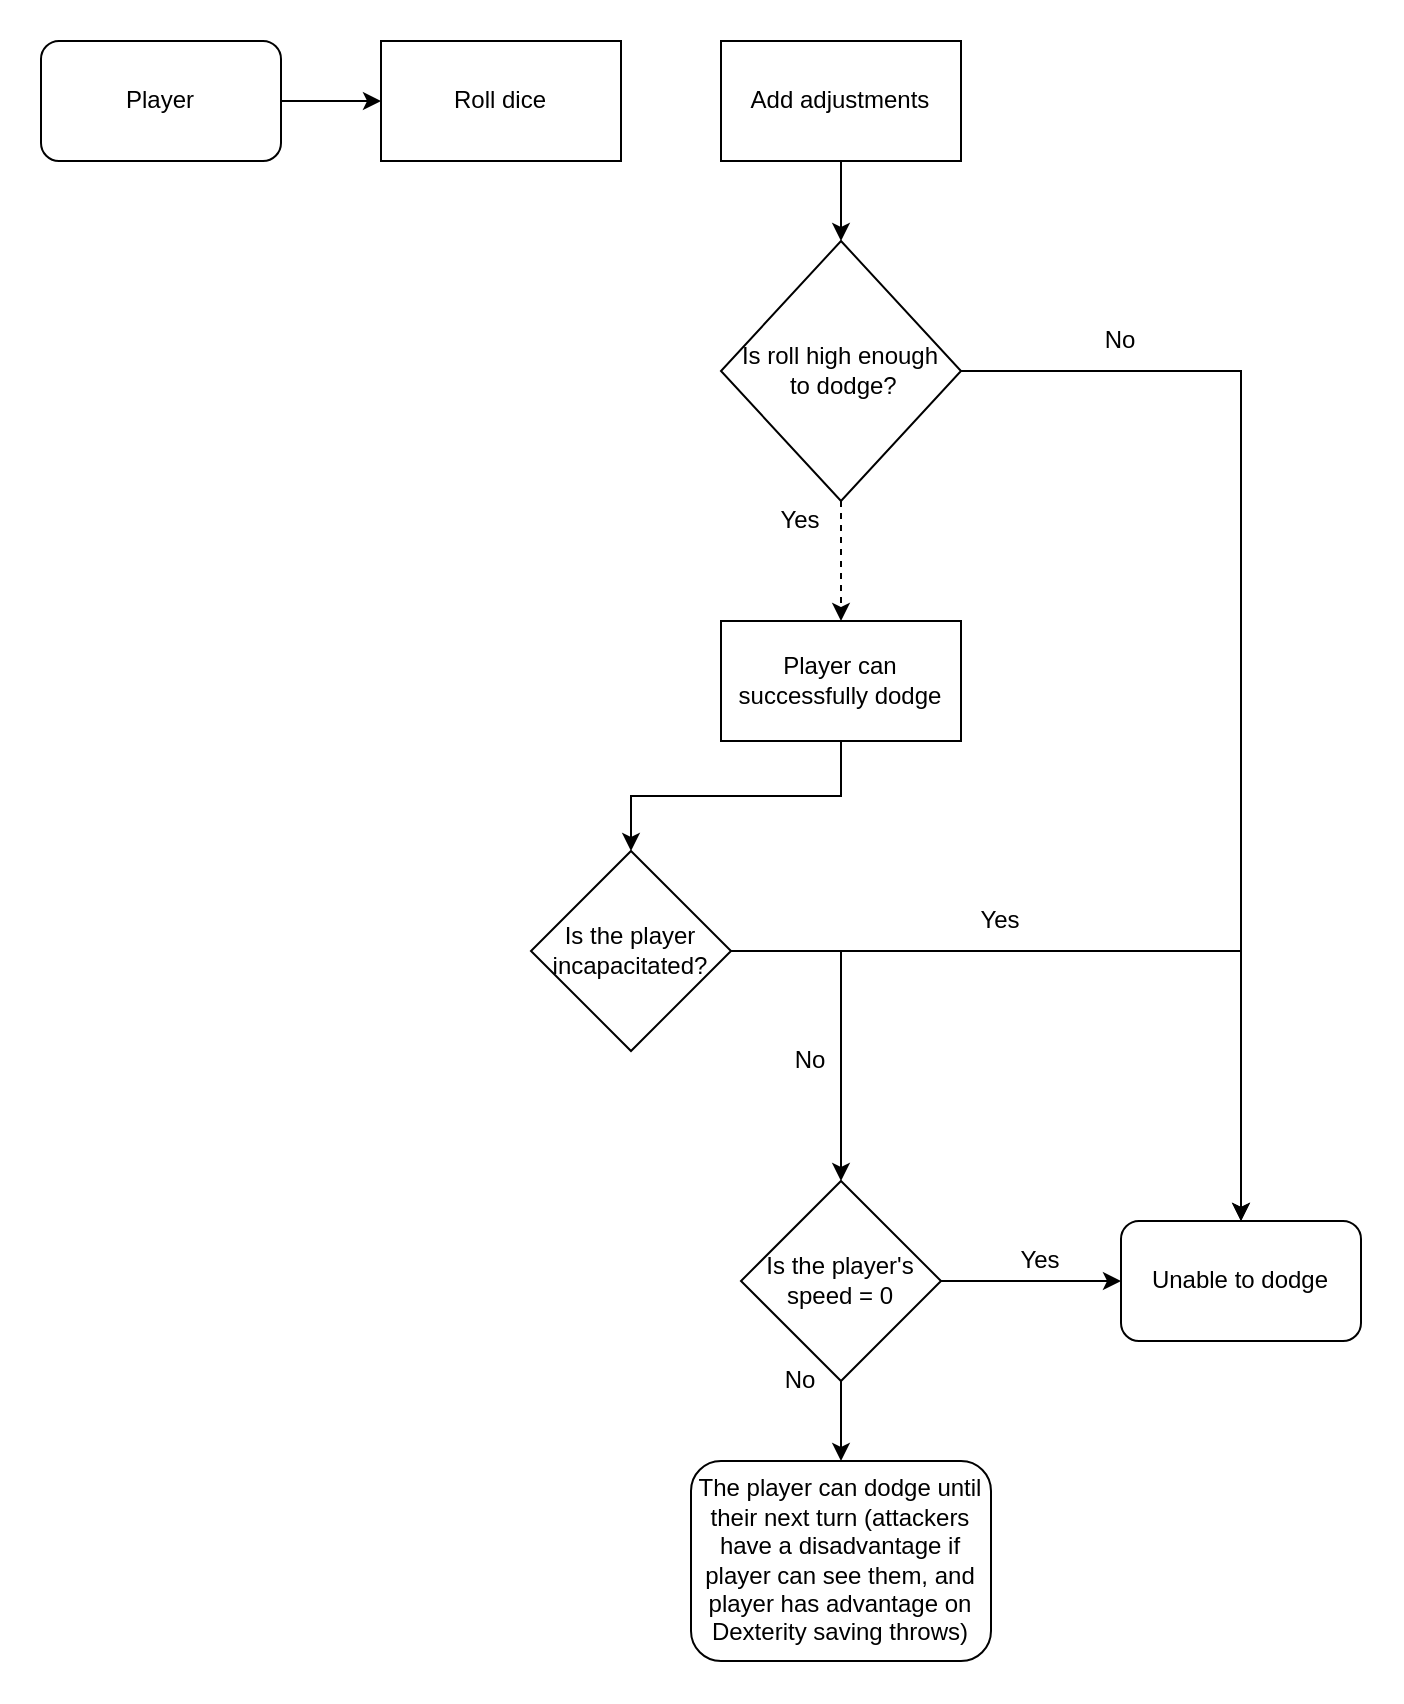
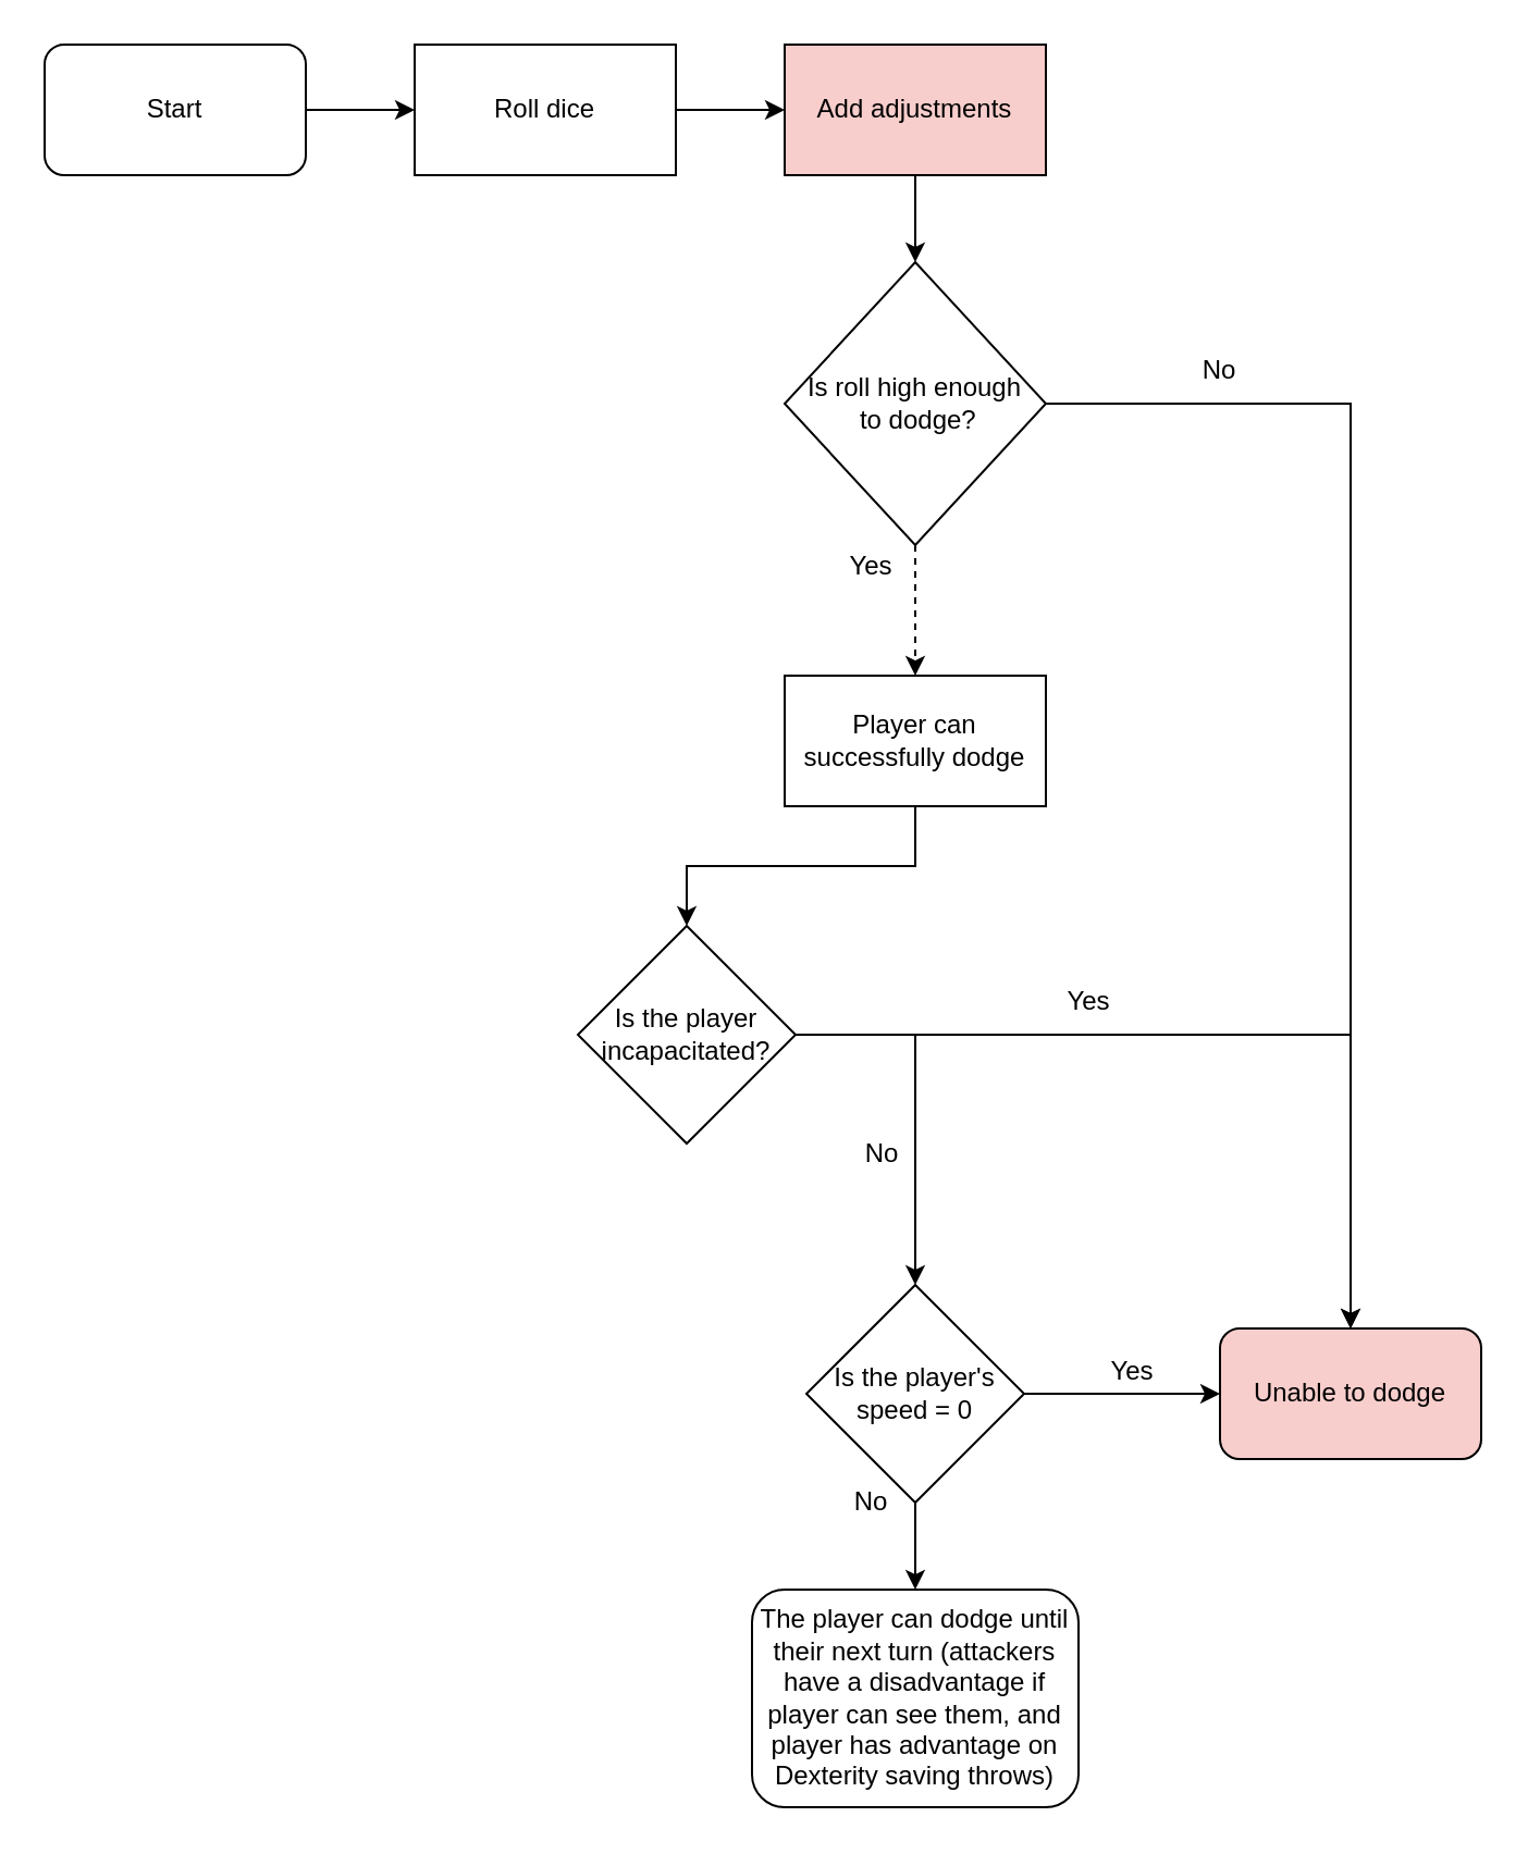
- <mxCell id="3" value="Player" style="rounded=1;whiteSpace=wrap;html=1;" parent="1" vertex="1"><mxGeometry x="20" y="20" width="120" height="60" as="geometry" /></mxCell>
+ <mxCell id="3" value="Start" style="rounded=1;whiteSpace=wrap;html=1;" parent="1" vertex="1"><mxGeometry x="20" y="20" width="120" height="60" as="geometry" /></mxCell>
+ <mxCell id="4" style="edgeStyle=orthogonalEdgeStyle;rounded=0;orthogonalLoop=1;jettySize=auto;html=1;" parent="1" source="5" target="7" edge="1"><mxGeometry relative="1" as="geometry" /></mxCell>
- <mxCell id="7" value="Add adjustments" style="rounded=0;whiteSpace=wrap;html=1;" parent="1" vertex="1"><mxGeometry x="360" y="20" width="120" height="60" as="geometry" /></mxCell>
+ <mxCell id="7" value="Add adjustments" style="rounded=0;whiteSpace=wrap;html=1;fillColor=#f8cecc;" parent="1" vertex="1"><mxGeometry x="360" y="20" width="120" height="60" as="geometry" /></mxCell>
- <mxCell id="20" value="Unable to dodge" style="rounded=1;whiteSpace=wrap;html=1;" parent="1" vertex="1"><mxGeometry x="560" y="610" width="120" height="60" as="geometry" /></mxCell>
+ <mxCell id="20" value="Unable to dodge" style="rounded=1;whiteSpace=wrap;html=1;fillColor=#f8cecc;" parent="1" vertex="1"><mxGeometry x="560" y="610" width="120" height="60" as="geometry" /></mxCell>
